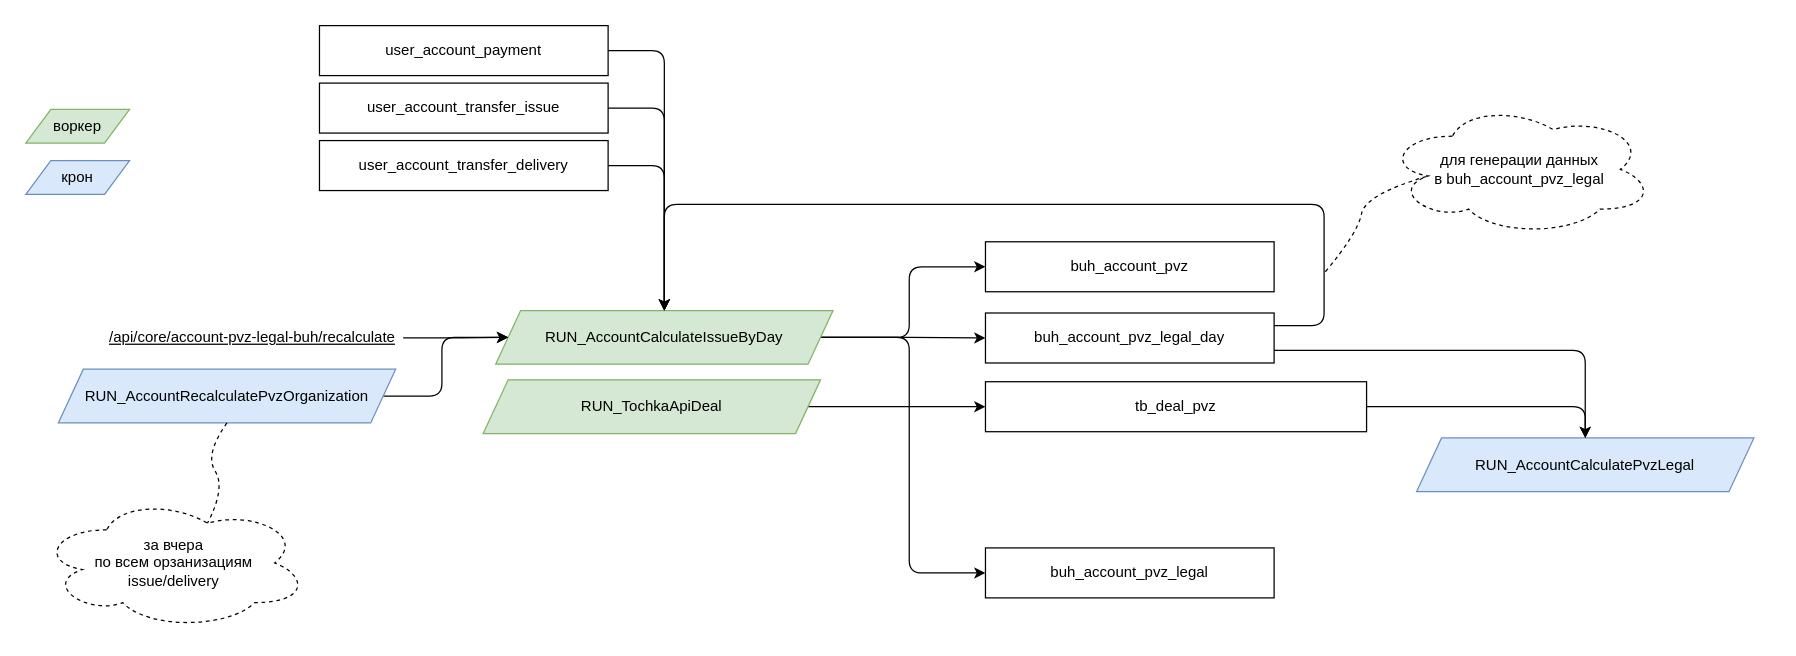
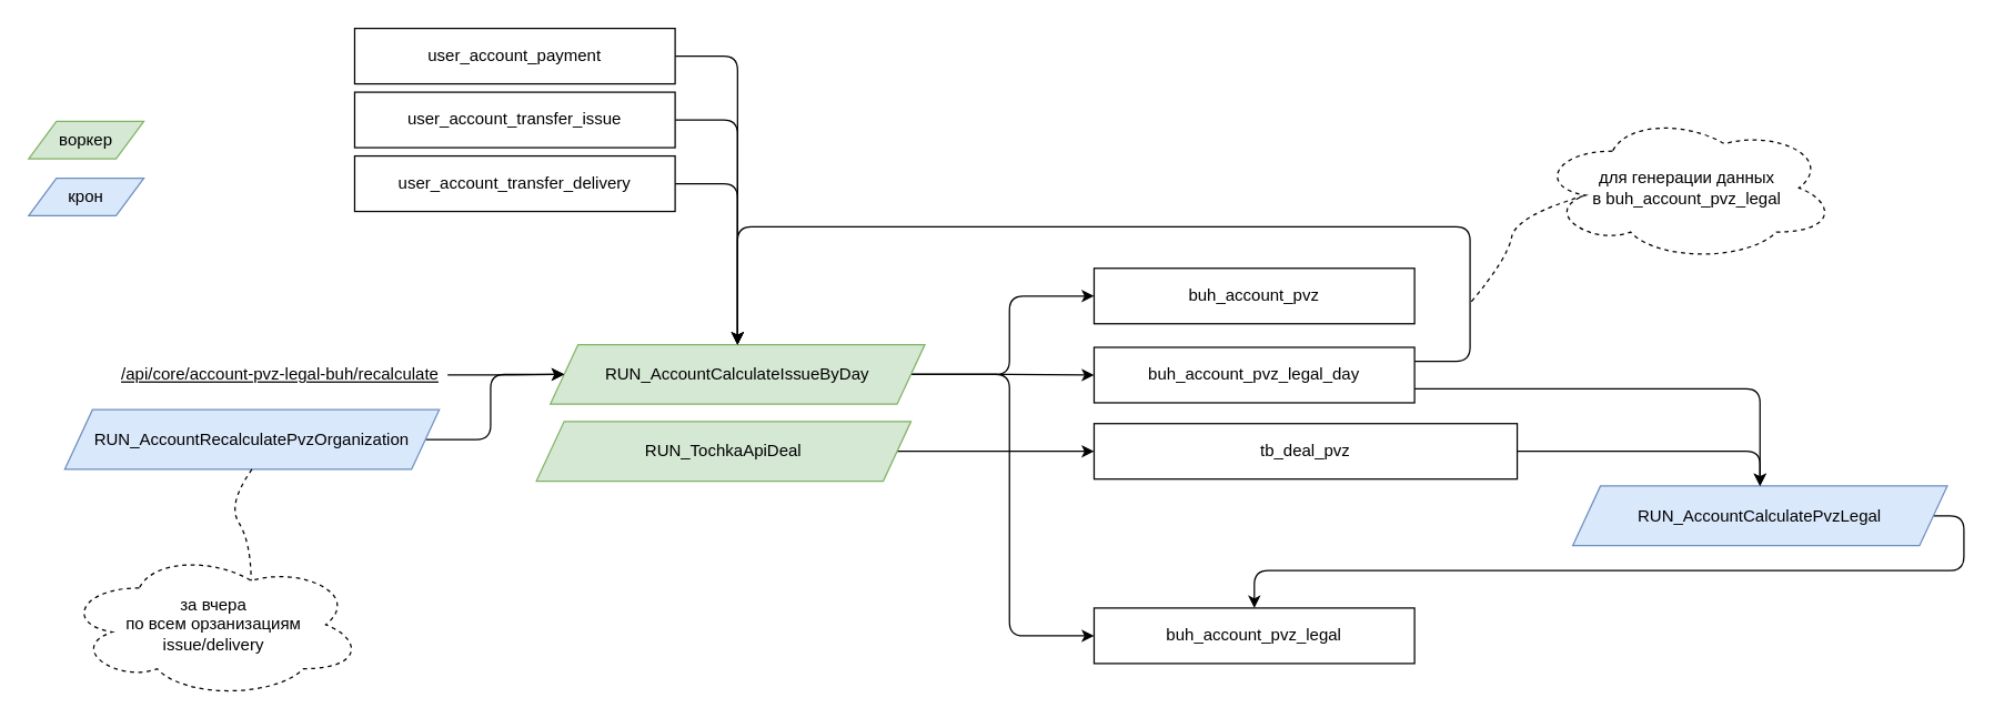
+ <mxCell id="6" style="edgeStyle=orthogonalEdgeStyle;rounded=1;orthogonalLoop=1;jettySize=auto;html=1;entryX=0.5;entryY=0;entryDx=0;entryDy=0;exitX=1;exitY=0.5;exitDx=0;exitDy=0;" edge="1" parent="1" source="7" target="14"><mxGeometry relative="1" as="geometry"><Array as="points"><mxPoint x="1415" y="371" /><mxPoint x="1415" y="411" /><mxPoint x="903" y="411" /></Array></mxGeometry></mxCell>
- <mxCell id="21" value="за вчера&lt;br&gt;по всем орзанизациям&lt;br&gt;issue/delivery" style="ellipse;shape=cloud;whiteSpace=wrap;html=1;dashed=1;" vertex="1" parent="1"><mxGeometry x="31" y="397" width="215" height="106" as="geometry" /></mxCell>
+ <mxCell id="21" value="за вчера&lt;br&gt;по всем орзанизациям&lt;br&gt;issue/delivery" style="ellipse;shape=cloud;whiteSpace=wrap;html=1;dashed=1;" vertex="1" parent="1"><mxGeometry x="46" y="397" width="215" height="106" as="geometry" /></mxCell>
